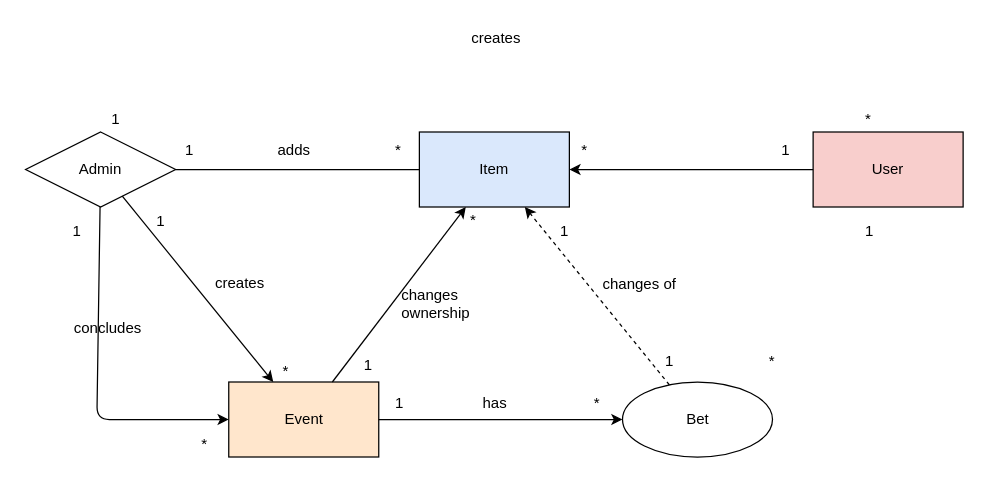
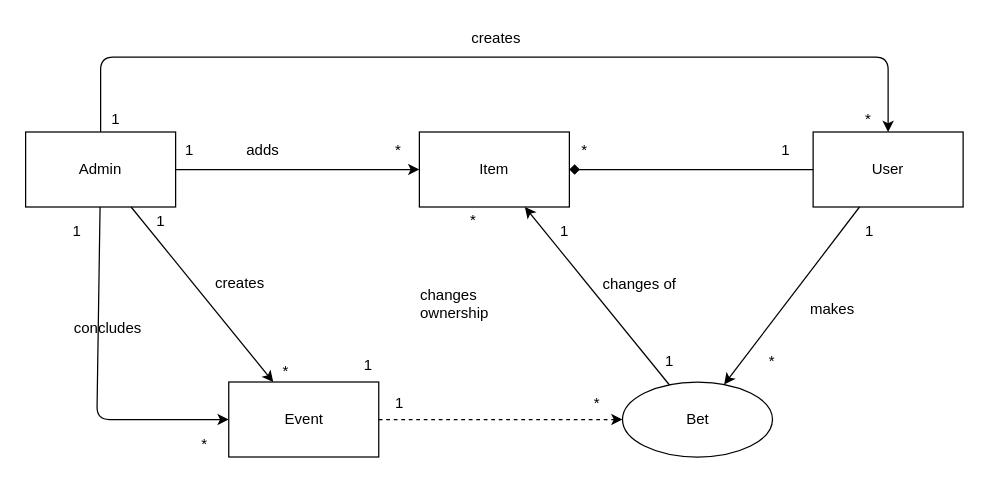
+ <mxCell id="35" value="" style="endArrow=classic;html=1;" edge="1" parent="1" source="3" target="2"><mxGeometry width="50" height="50" relative="1" as="geometry"><mxPoint x="20" y="435" as="sourcePoint" /><mxPoint x="70" y="385" as="targetPoint" /><Array as="points"><mxPoint x="80" y="45" /><mxPoint x="710" y="45" /></Array></mxGeometry></mxCell>
- <mxCell id="12" value="adds" style="text;html=1;resizable=0;points=[];autosize=1;align=left;verticalAlign=top;spacingTop=-4;" vertex="1" parent="1"><mxGeometry x="220" y="110" width="40" height="20" as="geometry" /></mxCell>
+ <mxCell id="12" value="adds" style="text;html=1;resizable=0;points=[];autosize=1;align=left;verticalAlign=top;spacingTop=-4;" vertex="1" parent="1"><mxGeometry x="195" y="110" width="40" height="20" as="geometry" /></mxCell>
- <mxCell id="3" value="Admin" style="rhombus;whiteSpace=wrap;html=1;" vertex="1" parent="1"><mxGeometry x="20" y="105" width="120" height="60" as="geometry" /></mxCell>
+ <mxCell id="3" value="Admin" style="rounded=0;whiteSpace=wrap;html=1;" vertex="1" parent="1"><mxGeometry x="20" y="105" width="120" height="60" as="geometry" /></mxCell>
- <mxCell id="33" value="" style="endArrow=none;html=1;" edge="1" parent="1" source="3" target="6"><mxGeometry width="50" height="50" relative="1" as="geometry"><mxPoint x="20" y="435" as="sourcePoint" /><mxPoint x="70" y="385" as="targetPoint" /></mxGeometry></mxCell>
+ <mxCell id="33" value="" style="endArrow=classic;html=1;" edge="1" parent="1" source="3" target="6"><mxGeometry width="50" height="50" relative="1" as="geometry"><mxPoint x="20" y="435" as="sourcePoint" /><mxPoint x="70" y="385" as="targetPoint" /></mxGeometry></mxCell>
- <mxCell id="6" value="Item" style="rounded=0;whiteSpace=wrap;html=1;fillColor=#dae8fc;" vertex="1" parent="1"><mxGeometry x="335" y="105" width="120" height="60" as="geometry" /></mxCell>
+ <mxCell id="6" value="Item" style="rounded=0;whiteSpace=wrap;html=1;" vertex="1" parent="1"><mxGeometry x="335" y="105" width="120" height="60" as="geometry" /></mxCell>
- <mxCell id="34" value="" style="endArrow=classic;html=1;" edge="1" parent="1" source="2" target="6"><mxGeometry width="50" height="50" relative="1" as="geometry"><mxPoint x="20" y="435" as="sourcePoint" /><mxPoint x="70" y="385" as="targetPoint" /></mxGeometry></mxCell>
+ <mxCell id="34" value="" style="endArrow=diamond;html=1;" edge="1" parent="1" source="2" target="6"><mxGeometry width="50" height="50" relative="1" as="geometry"><mxPoint x="20" y="435" as="sourcePoint" /><mxPoint x="70" y="385" as="targetPoint" /></mxGeometry></mxCell>
- <mxCell id="2" value="User" style="rounded=0;whiteSpace=wrap;html=1;fillColor=#f8cecc;" vertex="1" parent="1"><mxGeometry x="650" y="105" width="120" height="60" as="geometry" /></mxCell>
+ <mxCell id="2" value="User" style="rounded=0;whiteSpace=wrap;html=1;" vertex="1" parent="1"><mxGeometry x="650" y="105" width="120" height="60" as="geometry" /></mxCell>
+ <mxCell id="36" value="" style="endArrow=classic;html=1;" edge="1" parent="1" source="2" target="5"><mxGeometry width="50" height="50" relative="1" as="geometry"><mxPoint x="20" y="435" as="sourcePoint" /><mxPoint x="70" y="385" as="targetPoint" /></mxGeometry></mxCell>
- <mxCell id="38" value="" style="endArrow=classic;html=1;" edge="1" parent="1" source="4" target="6"><mxGeometry width="50" height="50" relative="1" as="geometry"><mxPoint x="20" y="435" as="sourcePoint" /><mxPoint x="70" y="385" as="targetPoint" /></mxGeometry></mxCell>
- <mxCell id="37" value="" style="endArrow=classic;html=1;dashed=1;" edge="1" parent="1" source="5" target="6"><mxGeometry width="50" height="50" relative="1" as="geometry"><mxPoint x="20" y="435" as="sourcePoint" /><mxPoint x="70" y="385" as="targetPoint" /></mxGeometry></mxCell>
+ <mxCell id="37" value="" style="endArrow=classic;html=1;" edge="1" parent="1" source="5" target="6"><mxGeometry width="50" height="50" relative="1" as="geometry"><mxPoint x="20" y="435" as="sourcePoint" /><mxPoint x="70" y="385" as="targetPoint" /></mxGeometry></mxCell>
- <mxCell id="32" value="changes&lt;br&gt;ownership&lt;br&gt;" style="text;html=1;resizable=0;points=[];autosize=1;align=left;verticalAlign=top;spacingTop=-4;" vertex="1" parent="1"><mxGeometry x="318.5" y="226" width="70" height="30" as="geometry" /></mxCell>
+ <mxCell id="32" value="changes&lt;br&gt;ownership&lt;br&gt;" style="text;html=1;resizable=0;points=[];autosize=1;align=left;verticalAlign=top;spacingTop=-4;" vertex="1" parent="1"><mxGeometry x="333.5" y="226" width="70" height="30" as="geometry" /></mxCell>
+ <mxCell id="17" value="makes" style="text;html=1;resizable=0;points=[];autosize=1;align=left;verticalAlign=top;spacingTop=-4;" vertex="1" parent="1"><mxGeometry x="646" y="237" width="50" height="20" as="geometry" /></mxCell>
- <mxCell id="23" value="has&amp;nbsp;" style="text;html=1;resizable=0;points=[];autosize=1;align=left;verticalAlign=top;spacingTop=-4;" vertex="1" parent="1"><mxGeometry x="383.5" y="312" width="40" height="20" as="geometry" /></mxCell>
- <mxCell id="4" value="Event" style="rounded=0;whiteSpace=wrap;html=1;fillColor=#ffe6cc;" vertex="1" parent="1"><mxGeometry x="182.5" y="305" width="120" height="60" as="geometry" /></mxCell>
+ <mxCell id="4" value="Event" style="rounded=0;whiteSpace=wrap;html=1;" vertex="1" parent="1"><mxGeometry x="182.5" y="305" width="120" height="60" as="geometry" /></mxCell>
- <mxCell id="41" value="" style="endArrow=classic;html=1;" edge="1" parent="1" source="4" target="5"><mxGeometry width="50" height="50" relative="1" as="geometry"><mxPoint x="20" y="435" as="sourcePoint" /><mxPoint x="70" y="385" as="targetPoint" /></mxGeometry></mxCell>
+ <mxCell id="41" value="" style="endArrow=classic;html=1;dashed=1;" edge="1" parent="1" source="4" target="5"><mxGeometry width="50" height="50" relative="1" as="geometry"><mxPoint x="20" y="435" as="sourcePoint" /><mxPoint x="70" y="385" as="targetPoint" /></mxGeometry></mxCell>
